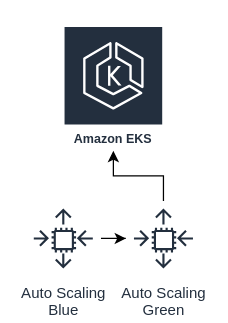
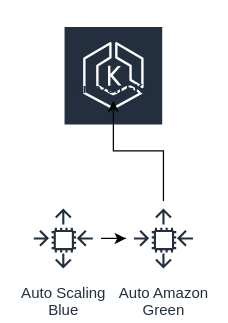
- <mxCell id="2" value="Amazon EKS" style="outlineConnect=0;fontColor=#232F3E;gradientColor=none;strokeColor=#ffffff;fillColor=#232F3E;dashed=0;verticalLabelPosition=middle;verticalAlign=bottom;align=center;html=1;whiteSpace=wrap;fontSize=10;fontStyle=1;spacing=3;shape=mxgraph.aws4.productIcon;prIcon=mxgraph.aws4.eks;" parent="1" vertex="1"><mxGeometry x="50" y="20" width="80" height="100" as="geometry" /></mxCell>
+ <mxCell id="2" value="Amazon EKS" style="outlineConnect=0;fontColor=#232F3E;gradientColor=none;strokeColor=#ffffff;fillColor=#232F3E;dashed=0;verticalLabelPosition=middle;verticalAlign=bottom;align=center;html=1;whiteSpace=wrap;fontSize=10;fontStyle=1;spacing=3;shape=mxgraph.aws4.productIcon;prIcon=mxgraph.aws4.eks;" parent="1" vertex="1"><mxGeometry x="50" y="20" width="80" height="60" as="geometry" /></mxCell>
- <mxCell id="6" value="Auto Scaling&lt;br&gt;Green&lt;br&gt;" style="outlineConnect=0;fontColor=#232F3E;gradientColor=none;strokeColor=#232F3E;fillColor=#ffffff;dashed=0;verticalLabelPosition=bottom;verticalAlign=top;align=center;html=1;fontSize=12;fontStyle=0;aspect=fixed;shape=mxgraph.aws4.resourceIcon;resIcon=mxgraph.aws4.auto_scaling;" parent="1" vertex="1"><mxGeometry x="100" y="160" width="60" height="60" as="geometry" /></mxCell>
+ <mxCell id="6" value="Auto Amazon&lt;br&gt;Green&lt;br&gt;" style="outlineConnect=0;fontColor=#232F3E;gradientColor=none;strokeColor=#232F3E;fillColor=#ffffff;dashed=0;verticalLabelPosition=bottom;verticalAlign=top;align=center;html=1;fontSize=12;fontStyle=0;aspect=fixed;shape=mxgraph.aws4.resourceIcon;resIcon=mxgraph.aws4.auto_scaling;" parent="1" vertex="1"><mxGeometry x="100" y="160" width="60" height="60" as="geometry" /></mxCell>
